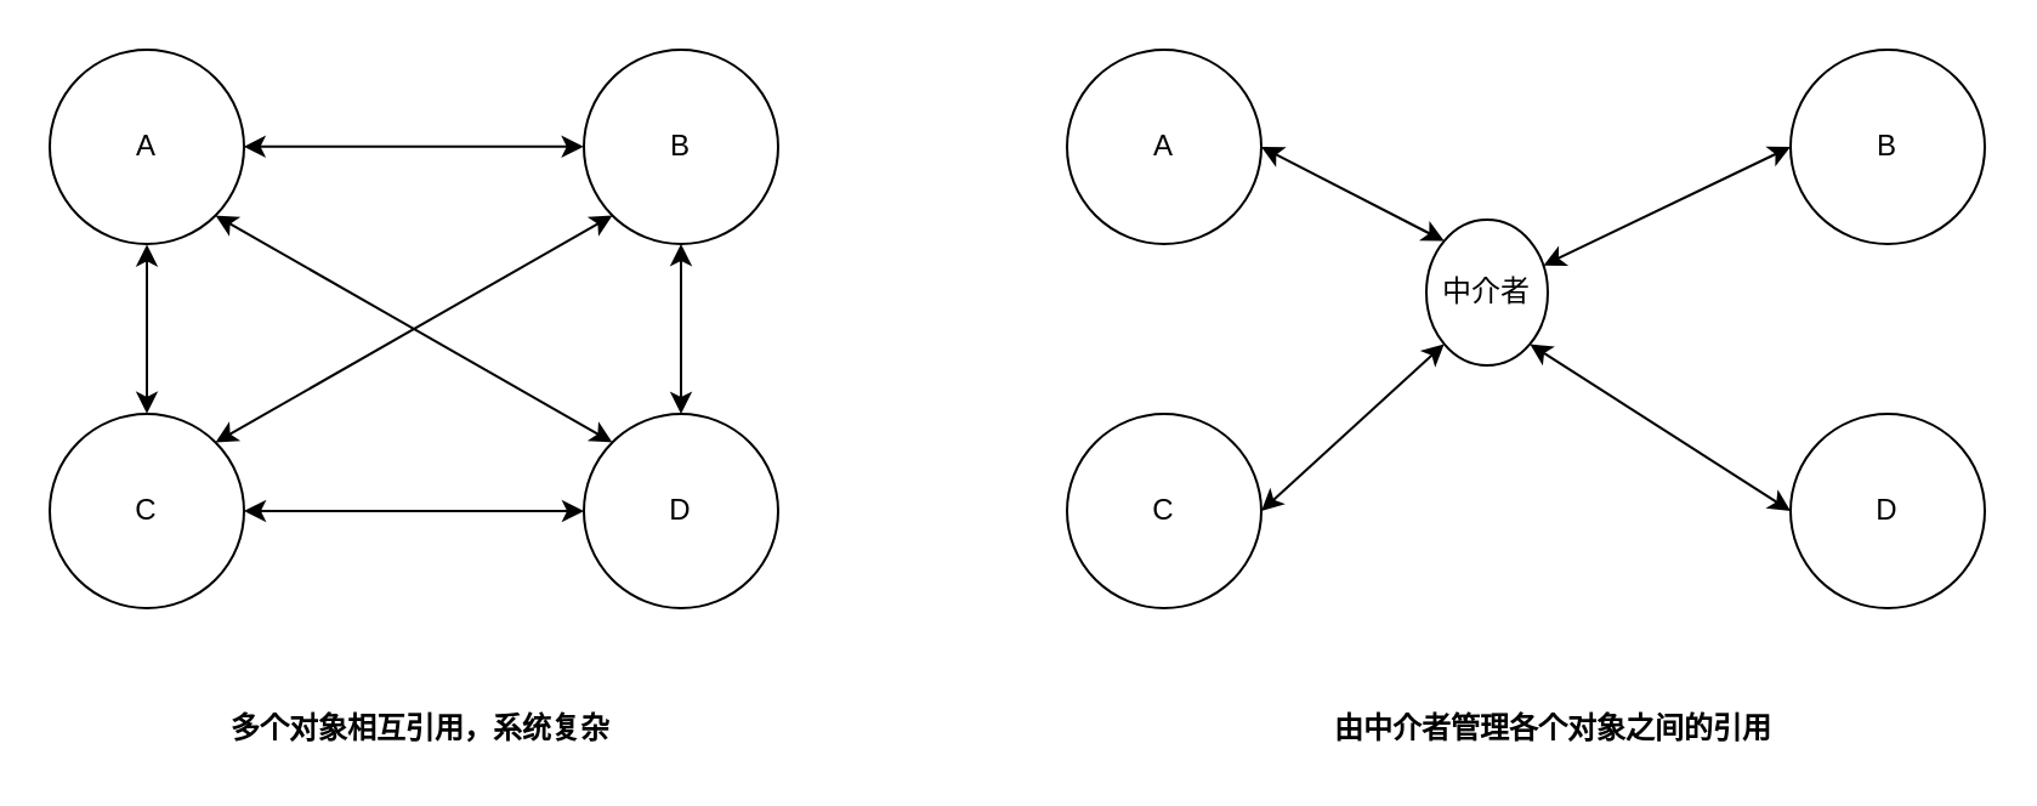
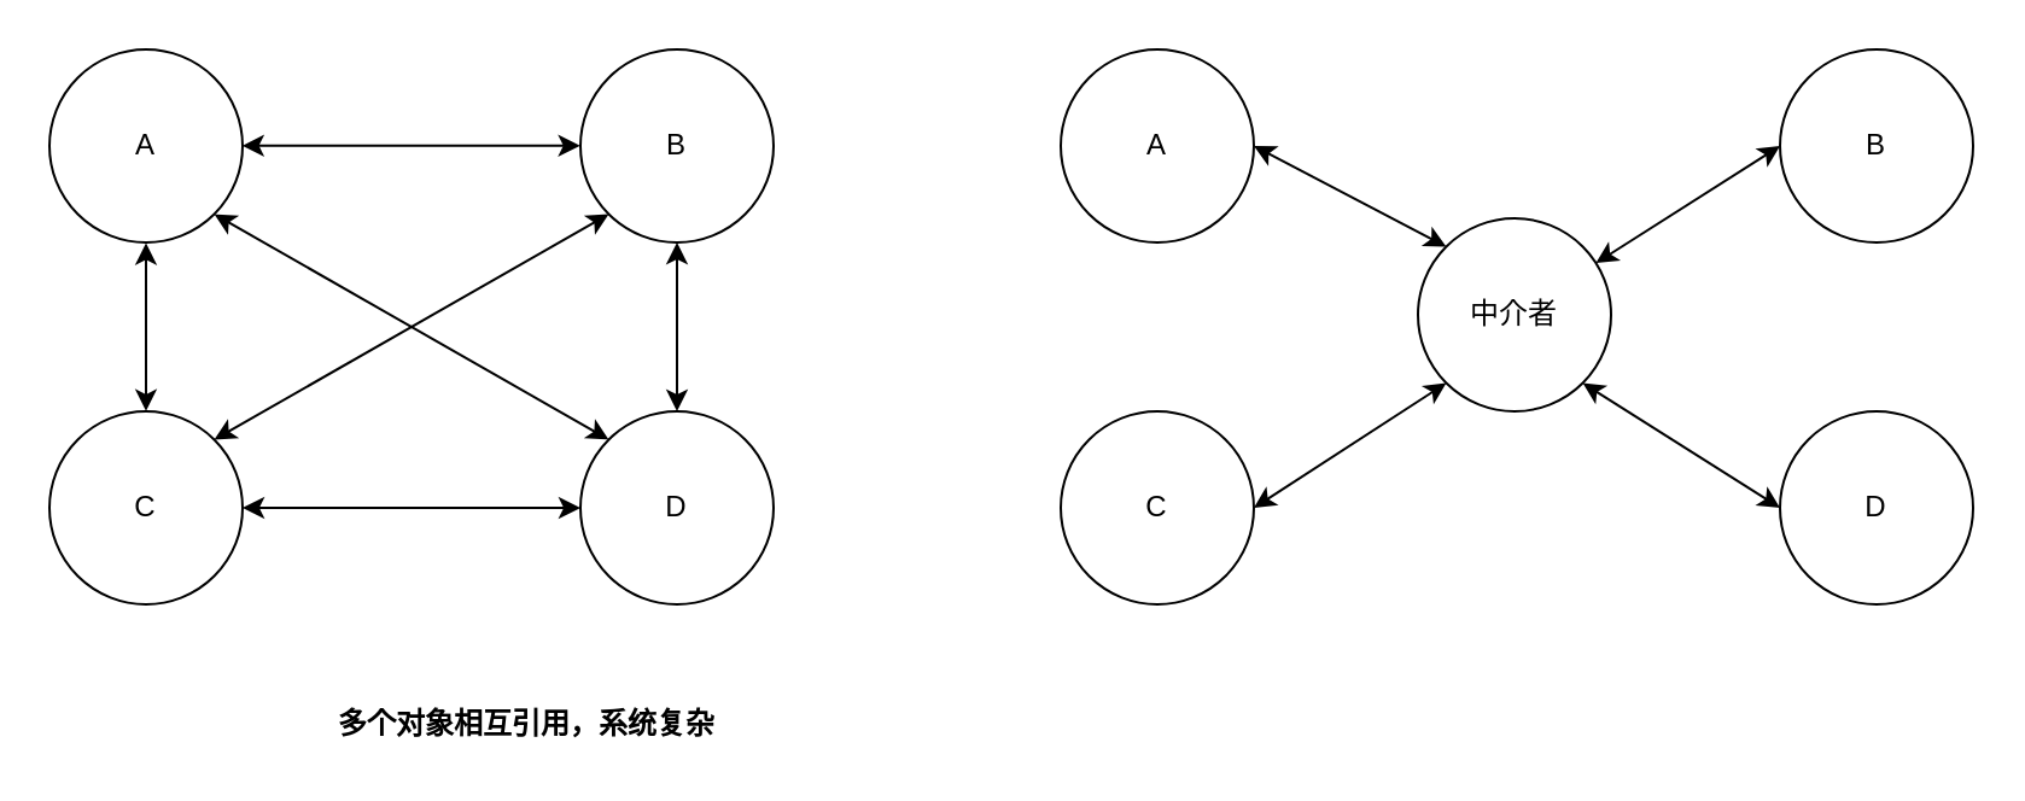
- <mxCell id="6" value="中介者" style="ellipse;whiteSpace=wrap;html=1;aspect=fixed;align=center;" parent="1" vertex="1"><mxGeometry x="587" y="90" width="50" height="60" as="geometry" /></mxCell>
+ <mxCell id="6" value="中介者" style="ellipse;whiteSpace=wrap;html=1;aspect=fixed;align=center;" parent="1" vertex="1"><mxGeometry x="587" y="90" width="80" height="80" as="geometry" /></mxCell>
- <mxCell id="21" value="多个对象相互引用，系统复杂" style="text;html=1;strokeColor=none;fillColor=none;align=center;verticalAlign=middle;whiteSpace=wrap;rounded=0;fontStyle=1" vertex="1" parent="1"><mxGeometry x="78" y="290" width="190" height="20" as="geometry" /></mxCell>
+ <mxCell id="21" value="多个对象相互引用，系统复杂" style="text;html=1;strokeColor=none;fillColor=none;align=center;verticalAlign=middle;whiteSpace=wrap;rounded=0;fontStyle=1" vertex="1" parent="1"><mxGeometry x="123" y="290" width="190" height="20" as="geometry" /></mxCell>
- <mxCell id="22" value="由中介者管理各个对象之间的引用" style="text;html=1;strokeColor=none;fillColor=none;align=center;verticalAlign=middle;whiteSpace=wrap;rounded=0;fontStyle=1" vertex="1" parent="1"><mxGeometry x="543" y="290" width="193" height="20" as="geometry" /></mxCell>
